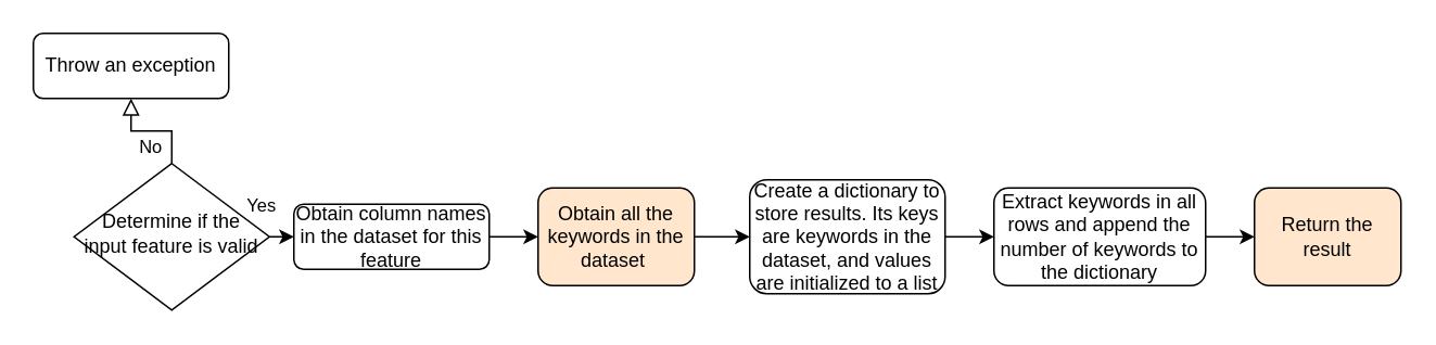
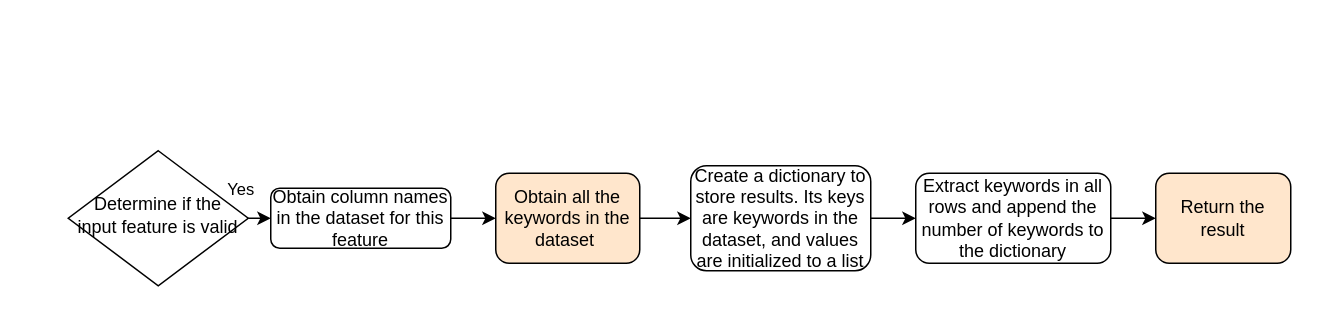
- <mxCell id="6" value="Throw an exception" style="rounded=1;whiteSpace=wrap;html=1;fontSize=12;glass=0;strokeWidth=1;shadow=0;" parent="1" vertex="1"><mxGeometry x="20" y="20" width="120" height="40" as="geometry" /></mxCell>
- <mxCell id="2" value="No" style="edgeStyle=orthogonalEdgeStyle;rounded=0;html=1;jettySize=auto;orthogonalLoop=1;fontSize=11;endArrow=block;endFill=0;endSize=8;strokeWidth=1;shadow=0;labelBackgroundColor=none;" parent="1" source="5" target="6" edge="1"><mxGeometry y="10" relative="1" as="geometry"><mxPoint as="offset" /></mxGeometry></mxCell>
